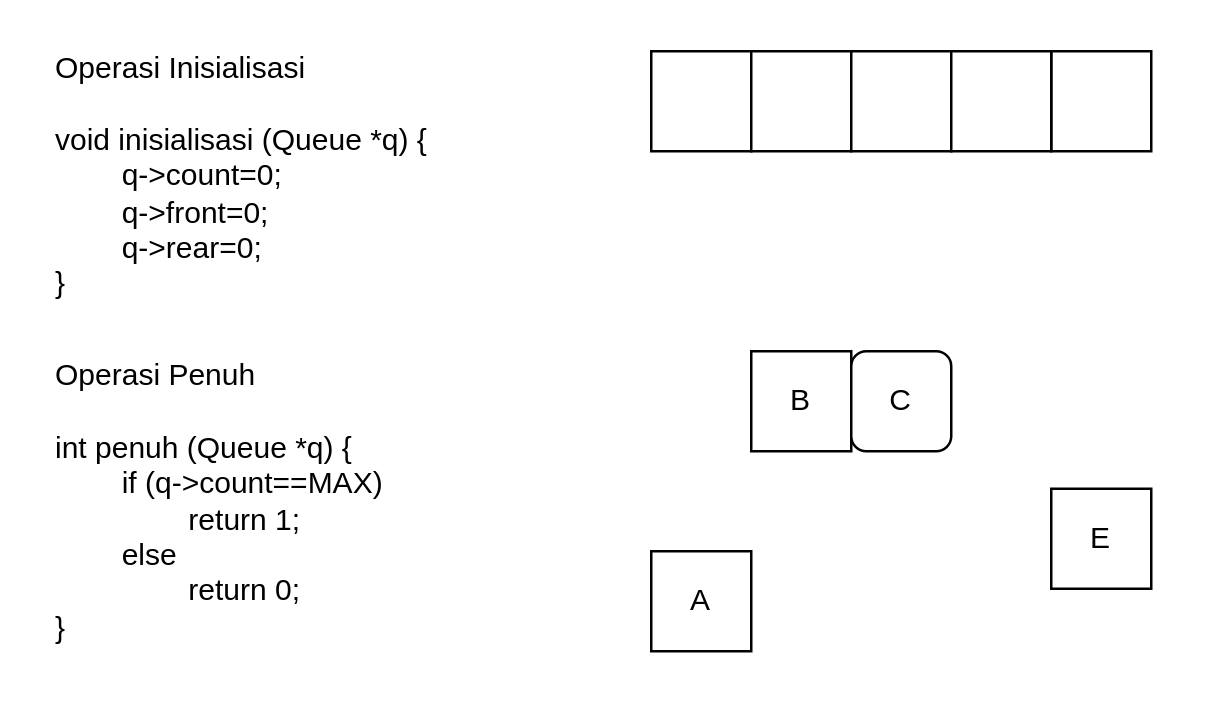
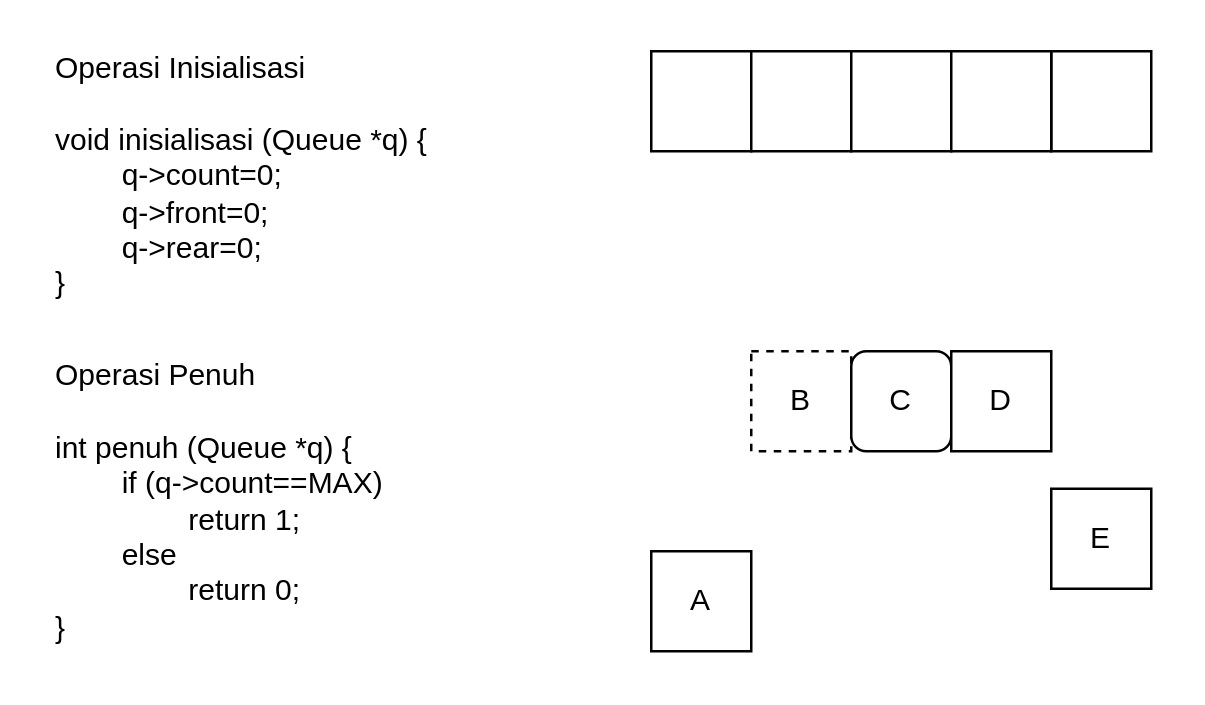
- <mxCell id="9" value="B" style="rounded=0;whiteSpace=wrap;html=1;" vertex="1" parent="1"><mxGeometry x="300" y="140" width="40" height="40" as="geometry" /></mxCell>
+ <mxCell id="9" value="B" style="rounded=0;whiteSpace=wrap;html=1;dashed=1;" vertex="1" parent="1"><mxGeometry x="300" y="140" width="40" height="40" as="geometry" /></mxCell>
+ <mxCell id="12" value="D" style="rounded=0;whiteSpace=wrap;html=1;" vertex="1" parent="1"><mxGeometry x="380" y="140" width="40" height="40" as="geometry" /></mxCell>
